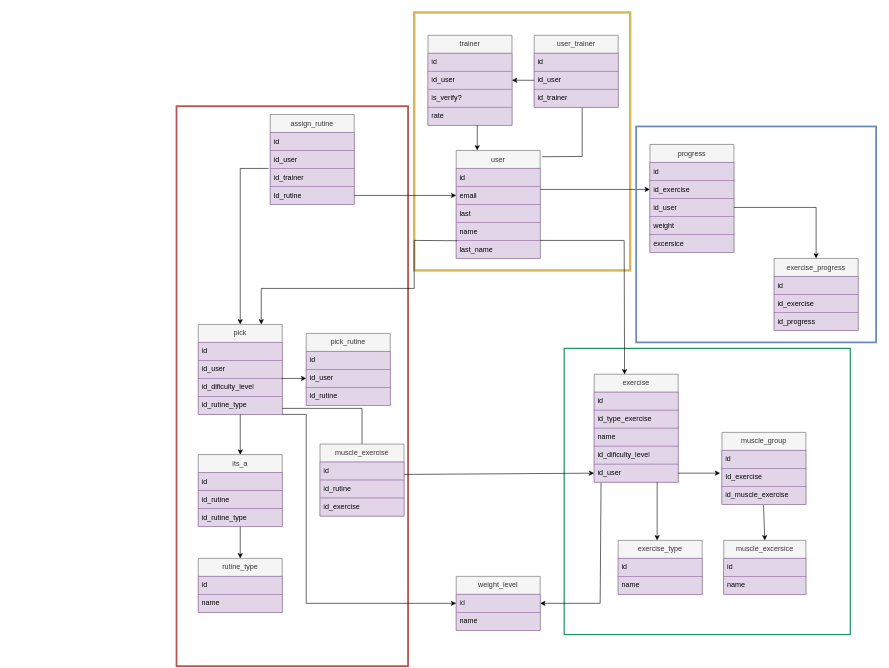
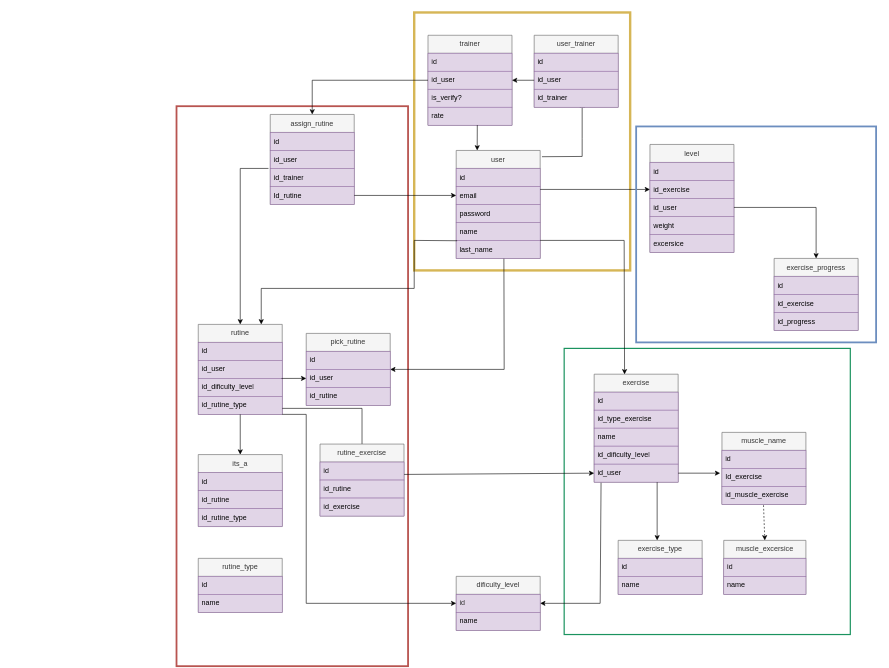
+ <mxCell id="93" value="" style="endArrow=classic;html=1;rounded=0;exitX=0;exitY=0.5;exitDx=0;exitDy=0;entryX=0.5;entryY=0;entryDx=0;entryDy=0;" edge="1" parent="1" source="22" target="85"><mxGeometry width="50" height="50" relative="1" as="geometry"><mxPoint x="890" y="320" as="sourcePoint" /><mxPoint x="940" y="270" as="targetPoint" /><Array as="points"><mxPoint x="520" y="133" /></Array></mxGeometry></mxCell>
- <mxCell id="27" value="progress" style="swimlane;fontStyle=0;childLayout=stackLayout;horizontal=1;startSize=30;horizontalStack=0;resizeParent=1;resizeParentMax=0;resizeLast=0;collapsible=1;marginBottom=0;whiteSpace=wrap;html=1;fillColor=#f5f5f5;fontColor=#333333;strokeColor=#666666;" vertex="1" parent="1"><mxGeometry x="1083" y="240" width="140" height="180" as="geometry"><mxRectangle x="470" y="190" width="60" height="30" as="alternateBounds" /></mxGeometry></mxCell>
+ <mxCell id="27" value="level" style="swimlane;fontStyle=0;childLayout=stackLayout;horizontal=1;startSize=30;horizontalStack=0;resizeParent=1;resizeParentMax=0;resizeLast=0;collapsible=1;marginBottom=0;whiteSpace=wrap;html=1;fillColor=#f5f5f5;fontColor=#333333;strokeColor=#666666;" vertex="1" parent="1"><mxGeometry x="1083" y="240" width="140" height="180" as="geometry"><mxRectangle x="470" y="190" width="60" height="30" as="alternateBounds" /></mxGeometry></mxCell>
- <mxCell id="8" value="last" style="text;strokeColor=#9673a6;fillColor=#e1d5e7;align=left;verticalAlign=middle;spacingLeft=4;spacingRight=4;overflow=hidden;points=[[0,0.5],[1,0.5]];portConstraint=eastwest;rotatable=0;whiteSpace=wrap;html=1;" vertex="1" parent="5"><mxGeometry y="90" width="140" height="30" as="geometry" /></mxCell>
+ <mxCell id="8" value="password" style="text;strokeColor=#9673a6;fillColor=#e1d5e7;align=left;verticalAlign=middle;spacingLeft=4;spacingRight=4;overflow=hidden;points=[[0,0.5],[1,0.5]];portConstraint=eastwest;rotatable=0;whiteSpace=wrap;html=1;" vertex="1" parent="5"><mxGeometry y="90" width="140" height="30" as="geometry" /></mxCell>
- <mxCell id="11" value="pick" style="swimlane;fontStyle=0;childLayout=stackLayout;horizontal=1;startSize=30;horizontalStack=0;resizeParent=1;resizeParentMax=0;resizeLast=0;collapsible=1;marginBottom=0;whiteSpace=wrap;html=1;fillColor=#f5f5f5;fontColor=#333333;strokeColor=#666666;" vertex="1" parent="1"><mxGeometry x="330" y="540" width="140" height="150" as="geometry" /></mxCell>
+ <mxCell id="11" value="rutine" style="swimlane;fontStyle=0;childLayout=stackLayout;horizontal=1;startSize=30;horizontalStack=0;resizeParent=1;resizeParentMax=0;resizeLast=0;collapsible=1;marginBottom=0;whiteSpace=wrap;html=1;fillColor=#f5f5f5;fontColor=#333333;strokeColor=#666666;" vertex="1" parent="1"><mxGeometry x="330" y="540" width="140" height="150" as="geometry" /></mxCell>
+ <mxCell id="60" value="" style="endArrow=classic;html=1;rounded=0;entryX=1;entryY=0.5;entryDx=0;entryDy=0;exitX=0.568;exitY=1.017;exitDx=0;exitDy=0;exitPerimeter=0;" edge="1" parent="1" source="10" target="56"><mxGeometry width="50" height="50" relative="1" as="geometry"><mxPoint x="833" y="510" as="sourcePoint" /><mxPoint x="543" y="470" as="targetPoint" /><Array as="points"><mxPoint x="840" y="615" /></Array></mxGeometry></mxCell>
- <mxCell id="44" value="muscle_group" style="swimlane;fontStyle=0;childLayout=stackLayout;horizontal=1;startSize=30;horizontalStack=0;resizeParent=1;resizeParentMax=0;resizeLast=0;collapsible=1;marginBottom=0;whiteSpace=wrap;html=1;fillColor=#f5f5f5;fontColor=#333333;strokeColor=#666666;" vertex="1" parent="1"><mxGeometry x="1203" y="720" width="140" height="120" as="geometry"><mxRectangle x="470" y="190" width="60" height="30" as="alternateBounds" /></mxGeometry></mxCell>
+ <mxCell id="44" value="muscle_name" style="swimlane;fontStyle=0;childLayout=stackLayout;horizontal=1;startSize=30;horizontalStack=0;resizeParent=1;resizeParentMax=0;resizeLast=0;collapsible=1;marginBottom=0;whiteSpace=wrap;html=1;fillColor=#f5f5f5;fontColor=#333333;strokeColor=#666666;" vertex="1" parent="1"><mxGeometry x="1203" y="720" width="140" height="120" as="geometry"><mxRectangle x="470" y="190" width="60" height="30" as="alternateBounds" /></mxGeometry></mxCell>
- <mxCell id="64" value="muscle_exercise" style="swimlane;fontStyle=0;childLayout=stackLayout;horizontal=1;startSize=30;horizontalStack=0;resizeParent=1;resizeParentMax=0;resizeLast=0;collapsible=1;marginBottom=0;whiteSpace=wrap;html=1;fillColor=#f5f5f5;fontColor=#333333;strokeColor=#666666;" vertex="1" parent="1"><mxGeometry x="533" y="739.5" width="140" height="120" as="geometry"><mxRectangle x="470" y="190" width="60" height="30" as="alternateBounds" /></mxGeometry></mxCell>
+ <mxCell id="64" value="rutine_exercise" style="swimlane;fontStyle=0;childLayout=stackLayout;horizontal=1;startSize=30;horizontalStack=0;resizeParent=1;resizeParentMax=0;resizeLast=0;collapsible=1;marginBottom=0;whiteSpace=wrap;html=1;fillColor=#f5f5f5;fontColor=#333333;strokeColor=#666666;" vertex="1" parent="1"><mxGeometry x="533" y="739.5" width="140" height="120" as="geometry"><mxRectangle x="470" y="190" width="60" height="30" as="alternateBounds" /></mxGeometry></mxCell>
- <mxCell id="50" value="" style="endArrow=classic;html=1;rounded=0;exitX=0.495;exitY=1.048;exitDx=0;exitDy=0;exitPerimeter=0;entryX=0.5;entryY=0;entryDx=0;entryDy=0;" edge="1" parent="1" source="47" target="40"><mxGeometry width="50" height="50" relative="1" as="geometry"><mxPoint x="743" y="930" as="sourcePoint" /><mxPoint x="793" y="880" as="targetPoint" /></mxGeometry></mxCell>
+ <mxCell id="50" value="" style="endArrow=classic;html=1;rounded=0;exitX=0.495;exitY=1.048;exitDx=0;exitDy=0;exitPerimeter=0;entryX=0.5;entryY=0;entryDx=0;entryDy=0;dashed=1;" edge="1" parent="1" source="47" target="40"><mxGeometry width="50" height="50" relative="1" as="geometry"><mxPoint x="743" y="930" as="sourcePoint" /><mxPoint x="793" y="880" as="targetPoint" /></mxGeometry></mxCell>
- <mxCell id="79" value="" style="endArrow=classic;html=1;rounded=0;entryX=0.5;entryY=0;entryDx=0;entryDy=0;exitX=0.5;exitY=1;exitDx=0;exitDy=0;" edge="1" parent="1" source="75" target="52"><mxGeometry width="50" height="50" relative="1" as="geometry"><mxPoint x="480" y="910" as="sourcePoint" /><mxPoint x="830" y="810" as="targetPoint" /></mxGeometry></mxCell>
- <mxCell id="33" value="weight_level" style="swimlane;fontStyle=0;childLayout=stackLayout;horizontal=1;startSize=30;horizontalStack=0;resizeParent=1;resizeParentMax=0;resizeLast=0;collapsible=1;marginBottom=0;whiteSpace=wrap;html=1;fillColor=#f5f5f5;fontColor=#333333;strokeColor=#666666;" vertex="1" parent="1"><mxGeometry x="760" y="960" width="140" height="90" as="geometry"><mxRectangle x="470" y="190" width="60" height="30" as="alternateBounds" /></mxGeometry></mxCell>
+ <mxCell id="33" value="dificulty_level" style="swimlane;fontStyle=0;childLayout=stackLayout;horizontal=1;startSize=30;horizontalStack=0;resizeParent=1;resizeParentMax=0;resizeLast=0;collapsible=1;marginBottom=0;whiteSpace=wrap;html=1;fillColor=#f5f5f5;fontColor=#333333;strokeColor=#666666;" vertex="1" parent="1"><mxGeometry x="760" y="960" width="140" height="90" as="geometry"><mxRectangle x="470" y="190" width="60" height="30" as="alternateBounds" /></mxGeometry></mxCell>
